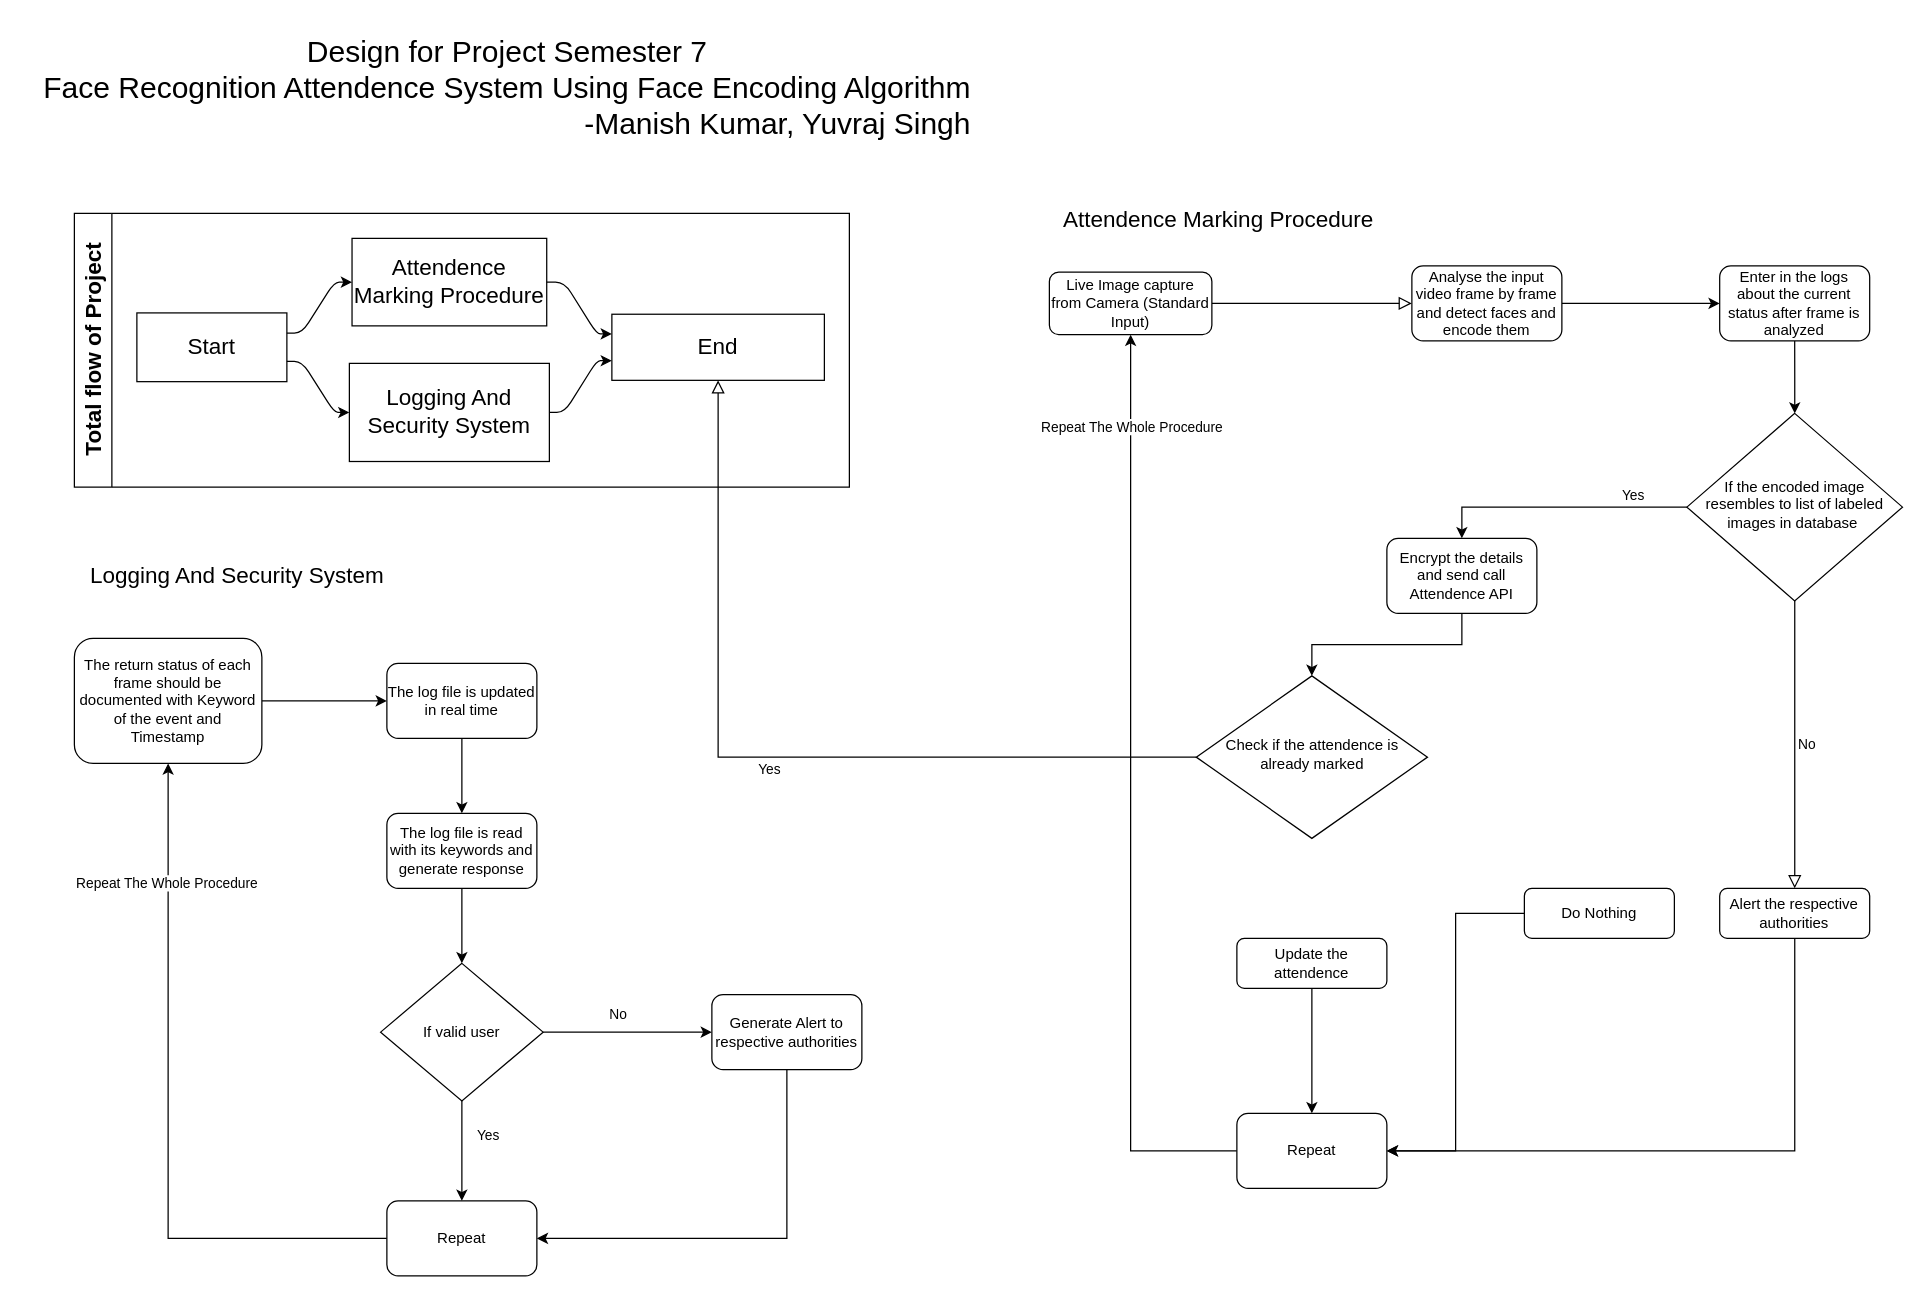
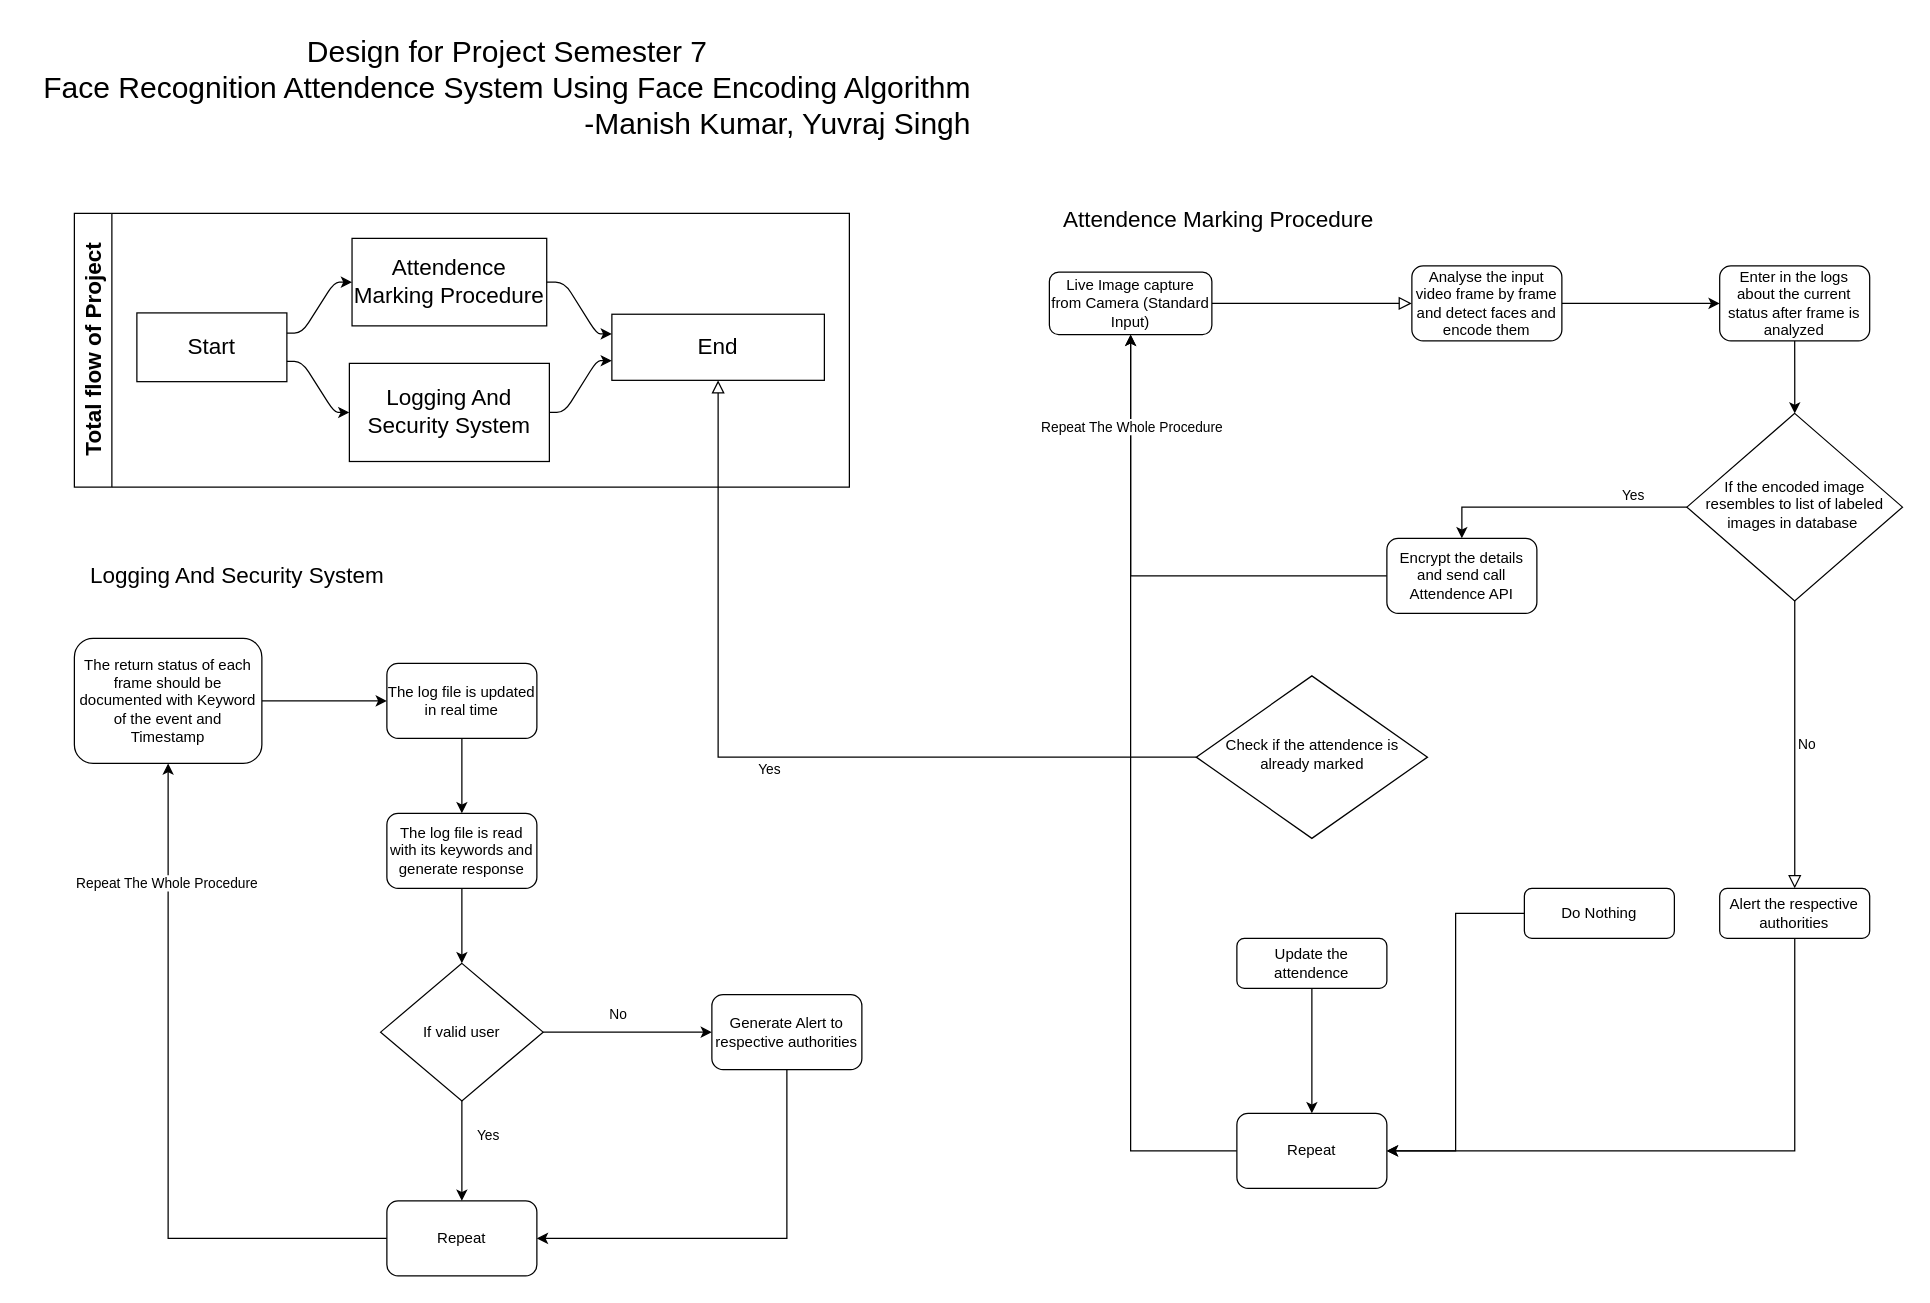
- <mxCell id="20" style="edgeStyle=orthogonalEdgeStyle;rounded=0;orthogonalLoop=1;jettySize=auto;html=1;entryX=0.5;entryY=0;entryDx=0;entryDy=0;" parent="1" source="21" target="11" edge="1"><mxGeometry relative="1" as="geometry" /></mxCell>
+ <mxCell id="20" style="edgeStyle=orthogonalEdgeStyle;rounded=0;orthogonalLoop=1;jettySize=auto;html=1;" parent="1" source="21" target="3" edge="1"><mxGeometry relative="1" as="geometry" /></mxCell>
